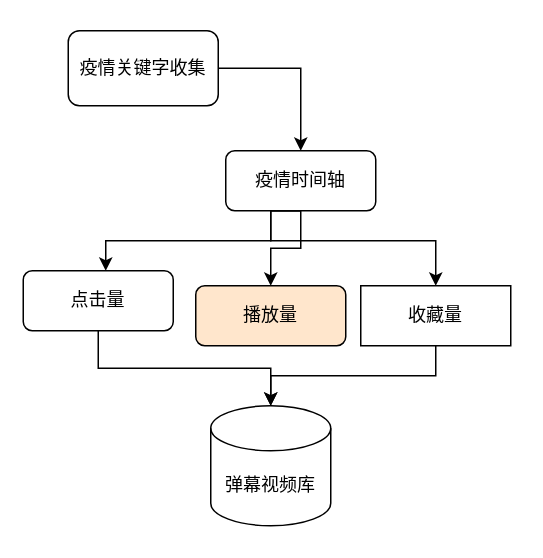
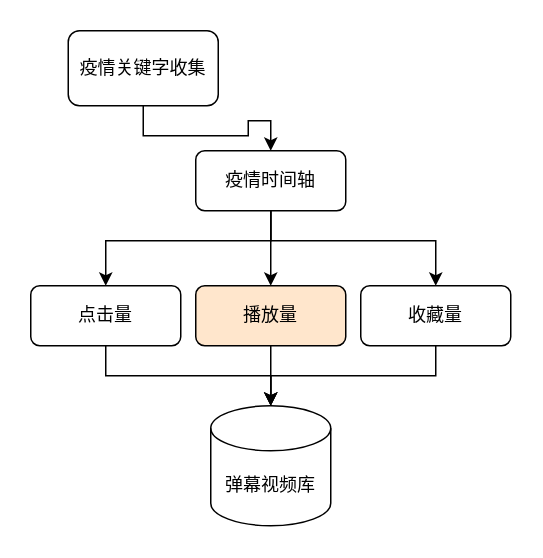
- <mxCell id="13" value="疫情时间轴" style="rounded=1;whiteSpace=wrap;html=1;" vertex="1" parent="1"><mxGeometry x="150" y="100" width="100" height="40" as="geometry" /></mxCell>
+ <mxCell id="13" value="疫情时间轴" style="rounded=1;whiteSpace=wrap;html=1;" vertex="1" parent="1"><mxGeometry x="130" y="100" width="100" height="40" as="geometry" /></mxCell>
- <mxCell id="8" value="点击量" style="rounded=1;whiteSpace=wrap;html=1;" vertex="1" parent="1"><mxGeometry x="15" y="180" width="100" height="40" as="geometry" /></mxCell>
+ <mxCell id="8" value="点击量" style="rounded=1;whiteSpace=wrap;html=1;" vertex="1" parent="1"><mxGeometry x="20" y="190" width="100" height="40" as="geometry" /></mxCell>
- <mxCell id="12" value="收藏量" style="whiteSpace=wrap;html=1;rounded=0;" vertex="1" parent="1"><mxGeometry x="240" y="190" width="100" height="40" as="geometry" /></mxCell>
+ <mxCell id="12" value="收藏量" style="rounded=1;whiteSpace=wrap;html=1;" vertex="1" parent="1"><mxGeometry x="240" y="190" width="100" height="40" as="geometry" /></mxCell>
+ <mxCell id="9" value="" style="edgeStyle=orthogonalEdgeStyle;rounded=0;orthogonalLoop=1;jettySize=auto;html=1;entryX=0.5;entryY=0;entryDx=0;entryDy=0;entryPerimeter=0;" edge="1" parent="1" source="10" target="14"><mxGeometry relative="1" as="geometry"><mxPoint x="180" y="290" as="targetPoint" /></mxGeometry></mxCell>
